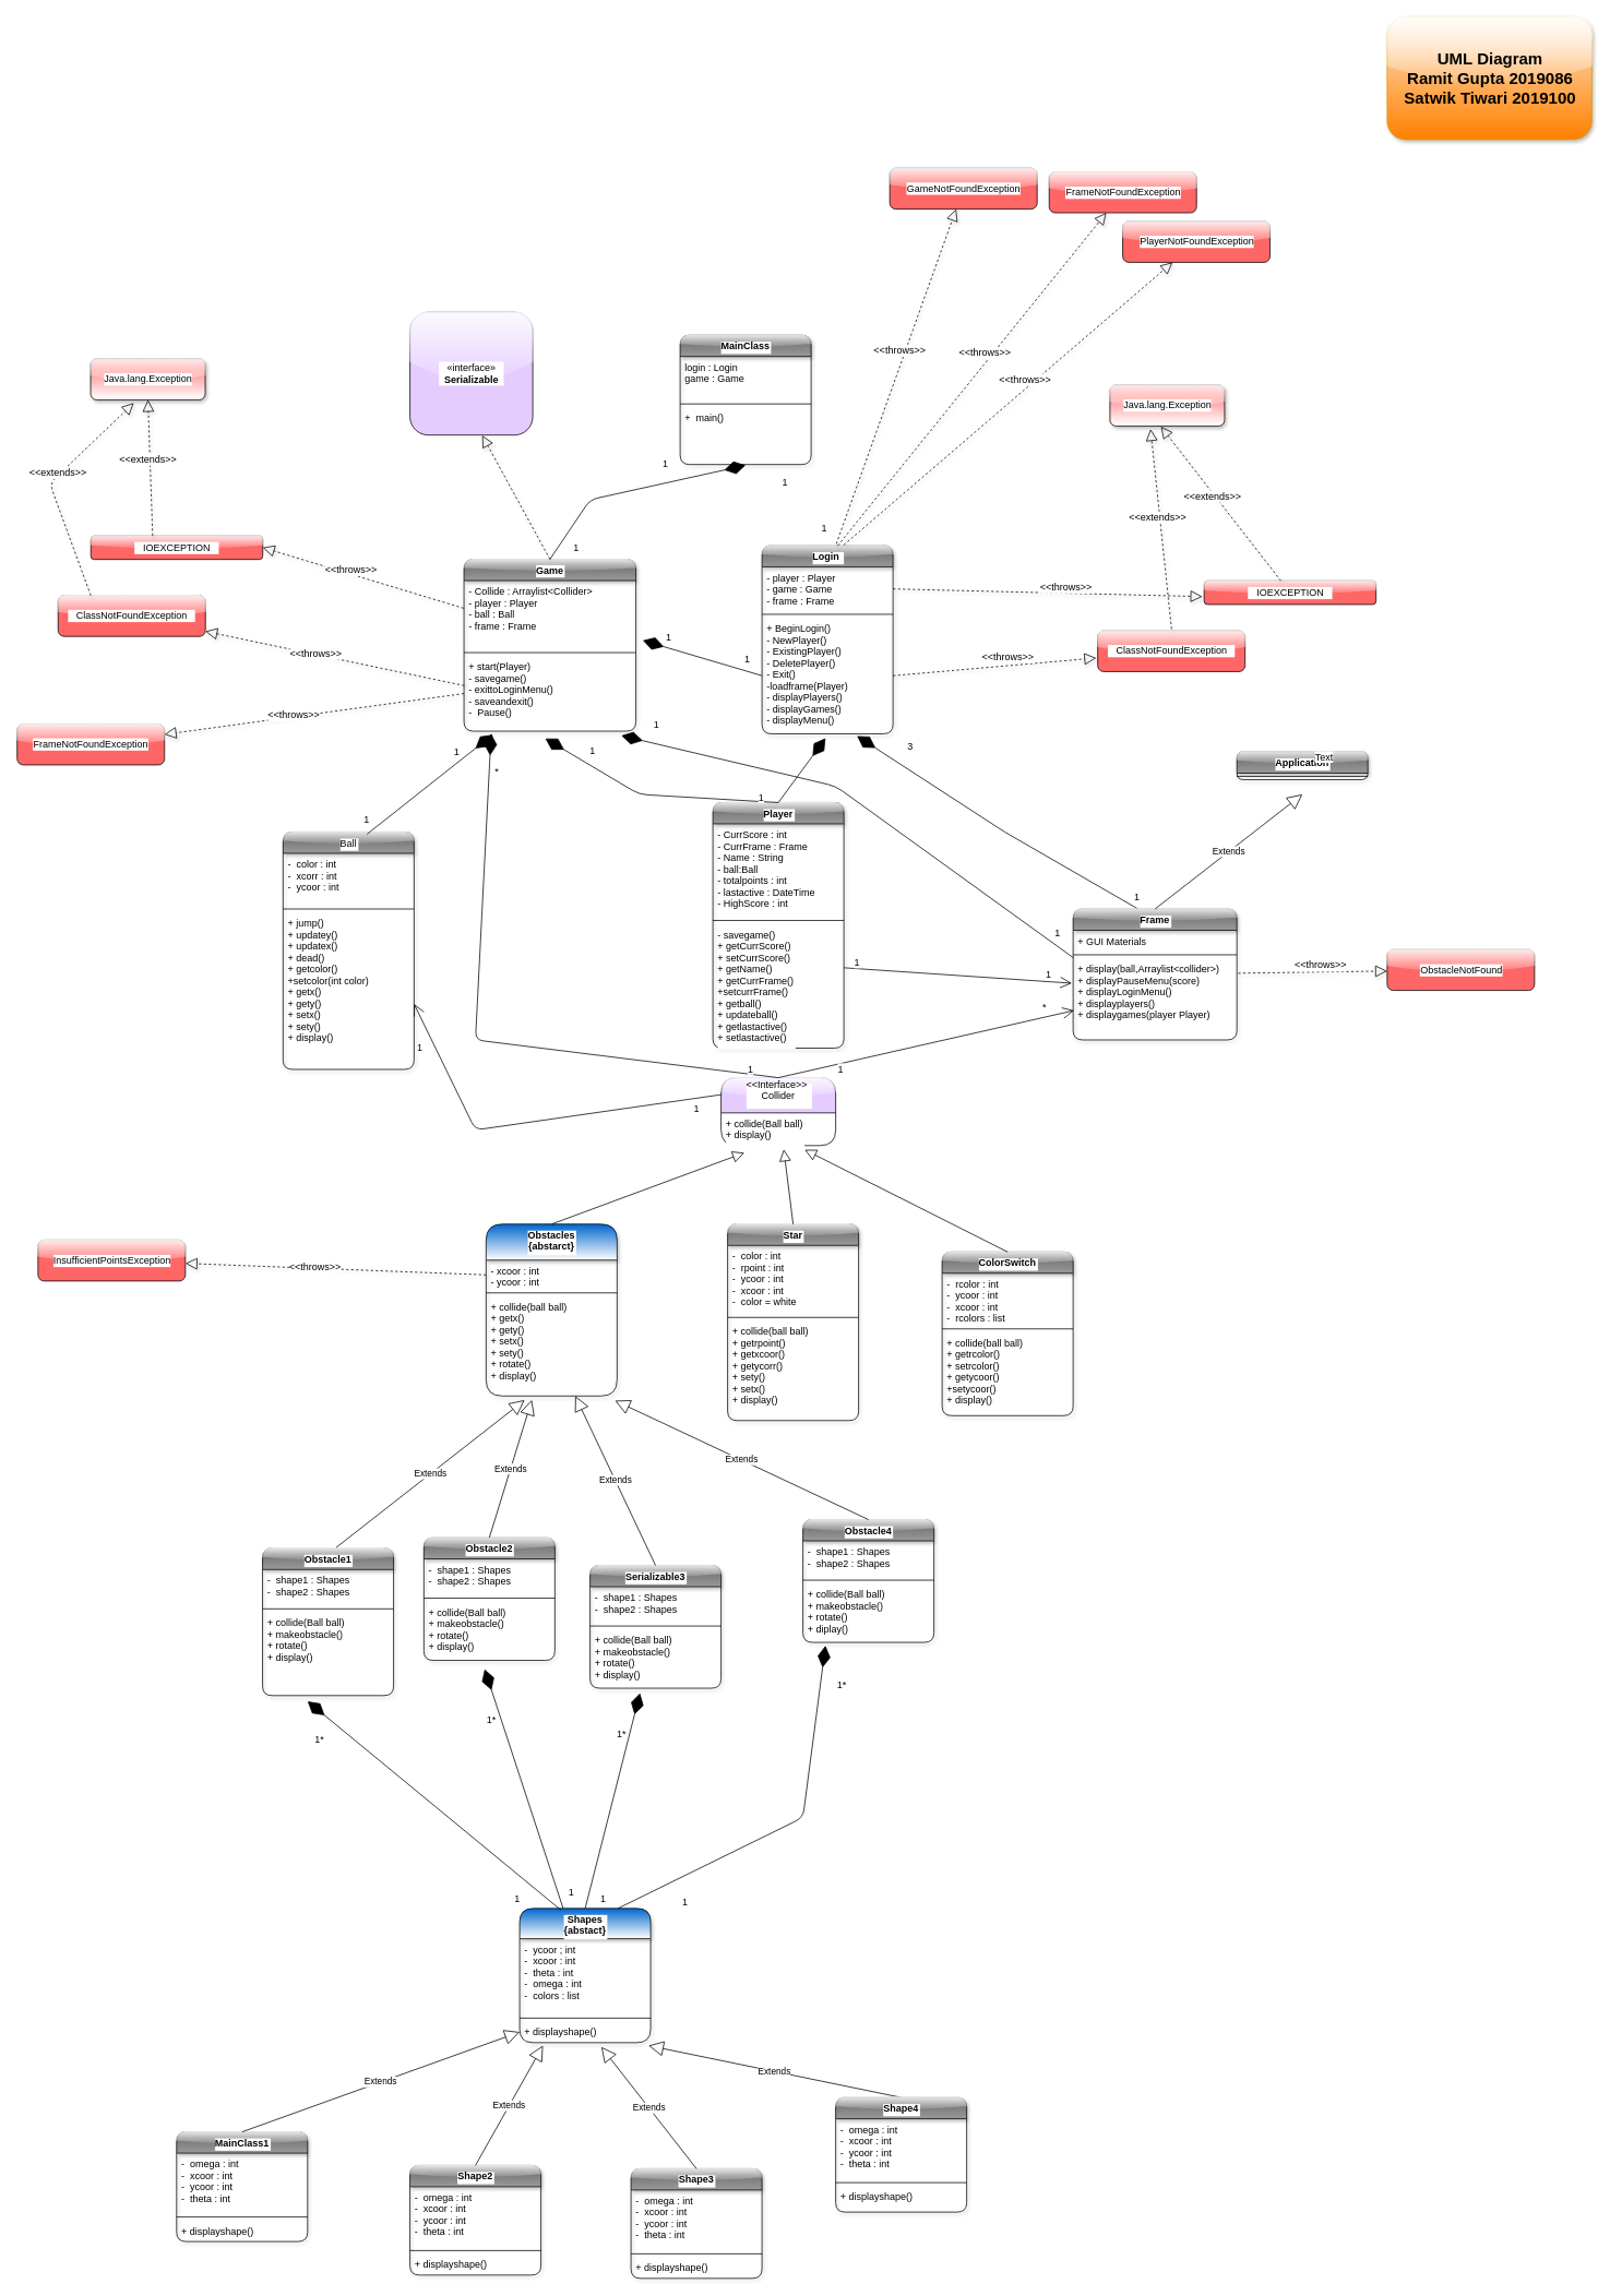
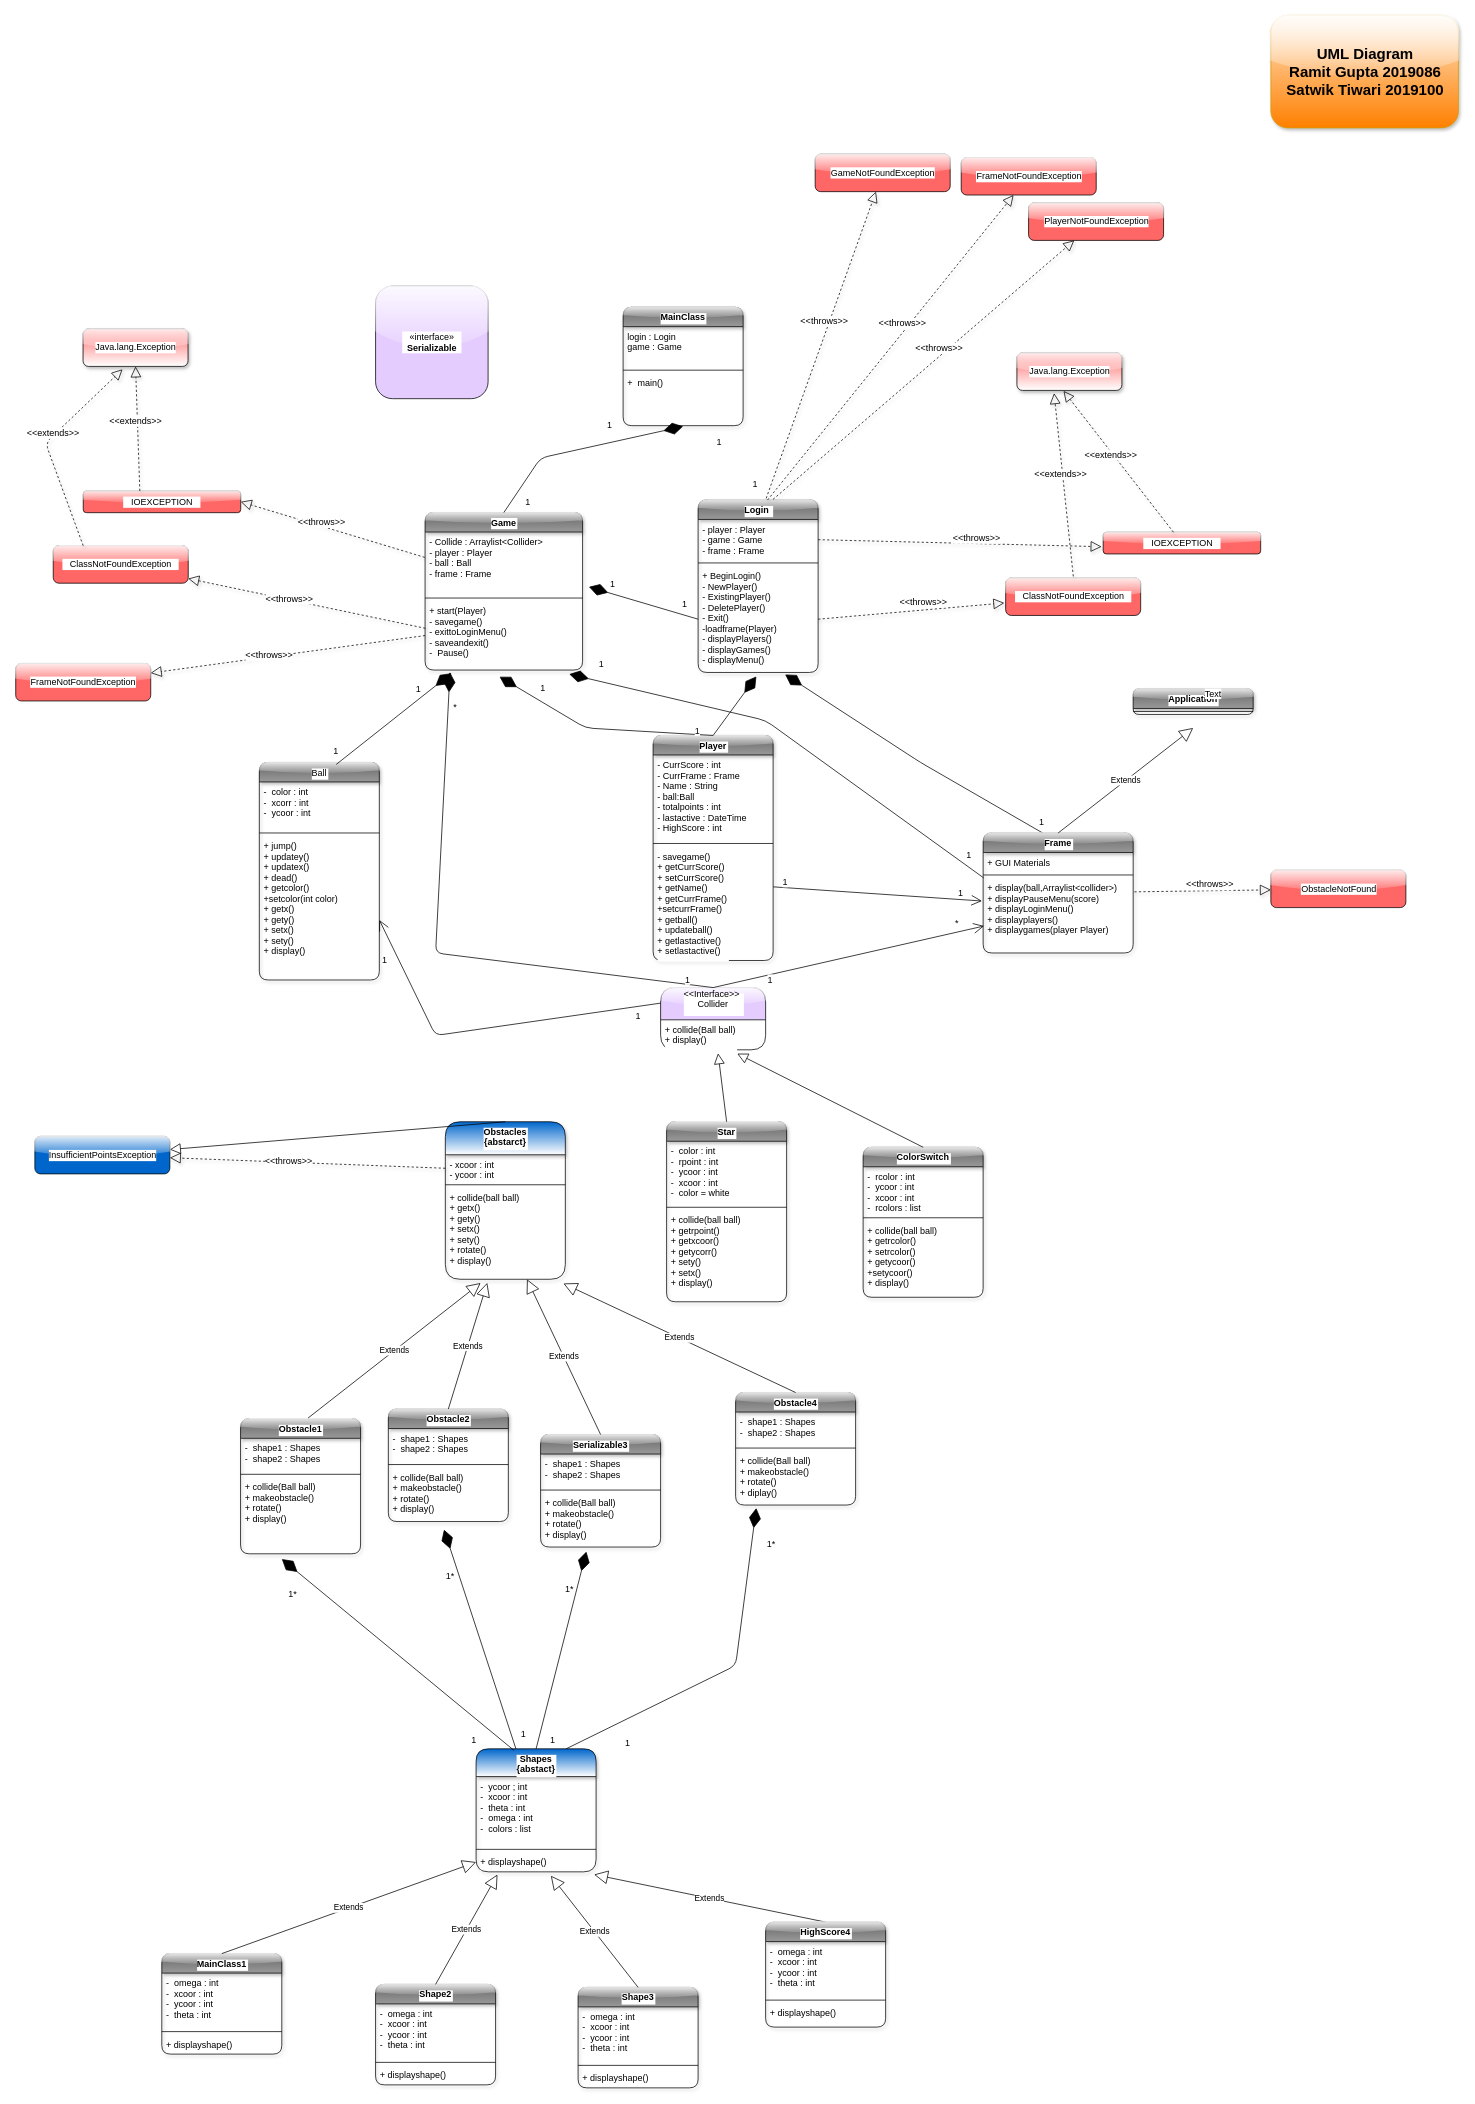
- <mxCell id="109" value="" style="endArrow=block;dashed=1;endFill=0;endSize=12;html=1;shadow=1;labelBackgroundColor=#ffffff;fontColor=#000000;exitX=0.5;exitY=0;entryX=0.588;entryY=1.003;entryPerimeter=0;labelBorderColor=none;" parent="1" source="78" target="82" edge="1"><mxGeometry width="160" relative="1" as="geometry"><mxPoint x="510" y="570" as="sourcePoint" /><mxPoint x="670" y="570" as="targetPoint" /></mxGeometry></mxCell>
- <mxCell id="164" value="3" style="text;html=1;resizable=0;points=[];autosize=1;align=left;verticalAlign=top;spacingTop=-4;labelBackgroundColor=#ffffff;" parent="1" vertex="1"><mxGeometry x="1106" y="902" width="20" height="20" as="geometry" /></mxCell>
- <mxCell id="75" value="" style="endArrow=block;endFill=0;endSize=12;html=1;exitX=0.5;exitY=0;entryX=0.203;entryY=1.219;entryPerimeter=0;fontColor=#000000;labelBorderColor=none;labelBackgroundColor=#ffffff;shadow=0;" parent="1" source="31" target="74" edge="1"><mxGeometry width="160" relative="1" as="geometry"><mxPoint x="1171" y="1740.5" as="sourcePoint" /><mxPoint x="1031" y="1736.5" as="targetPoint" /></mxGeometry></mxCell>
+ <mxCell id="75" value="" style="endArrow=block;endFill=0;endSize=12;html=1;exitX=0.5;exitY=0;fontColor=#000000;labelBorderColor=none;labelBackgroundColor=#ffffff;shadow=0;" parent="1" source="31" target="172" edge="1"><mxGeometry width="160" relative="1" as="geometry"><mxPoint x="1171" y="1740.5" as="sourcePoint" /><mxPoint x="1031" y="1736.5" as="targetPoint" /></mxGeometry></mxCell>
- <mxCell id="172" value="InsufficientPointsException" style="html=1;fontColor=#000000;labelBorderColor=none;labelBackgroundColor=#ffffff;shadow=0;fillColor=#FF6666;rounded=1;glass=1;" parent="1" vertex="1"><mxGeometry x="45.738" y="1514.5" width="180" height="50" as="geometry" /></mxCell>
+ <mxCell id="172" value="InsufficientPointsException" style="html=1;fontColor=#000000;labelBorderColor=none;labelBackgroundColor=#ffffff;shadow=0;fillColor=#0066cc;rounded=1;glass=1;" parent="1" vertex="1"><mxGeometry x="45.738" y="1514.5" width="180" height="50" as="geometry" /></mxCell>
- <mxCell id="83" value="Shape4" style="swimlane;fontStyle=1;align=center;verticalAlign=top;childLayout=stackLayout;horizontal=1;startSize=26;horizontalStack=0;resizeParent=1;resizeParentMax=0;resizeLast=0;collapsible=1;marginBottom=0;fontColor=#000000;labelBorderColor=none;labelBackgroundColor=#ffffff;shadow=1;fillColor=#666666;rounded=1;glass=1;gradientColor=#999999;" parent="1" vertex="1"><mxGeometry x="1020" y="2562" width="160" height="140" as="geometry" /></mxCell>
+ <mxCell id="83" value="HighScore4" style="swimlane;fontStyle=1;align=center;verticalAlign=top;childLayout=stackLayout;horizontal=1;startSize=26;horizontalStack=0;resizeParent=1;resizeParentMax=0;resizeLast=0;collapsible=1;marginBottom=0;fontColor=#000000;labelBorderColor=none;labelBackgroundColor=#ffffff;shadow=1;fillColor=#666666;rounded=1;glass=1;gradientColor=#999999;" parent="1" vertex="1"><mxGeometry x="1020" y="2562" width="160" height="140" as="geometry" /></mxCell>
